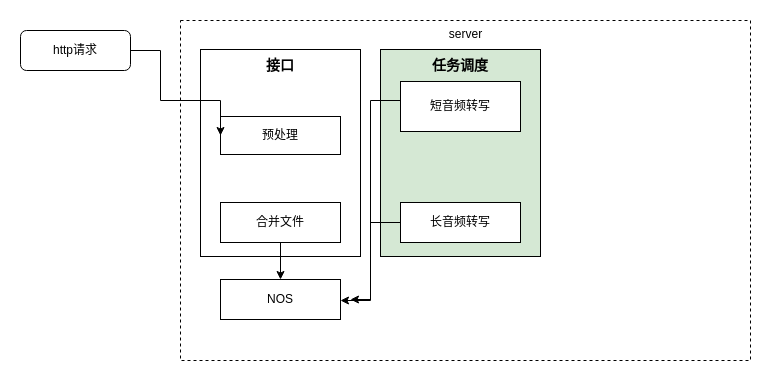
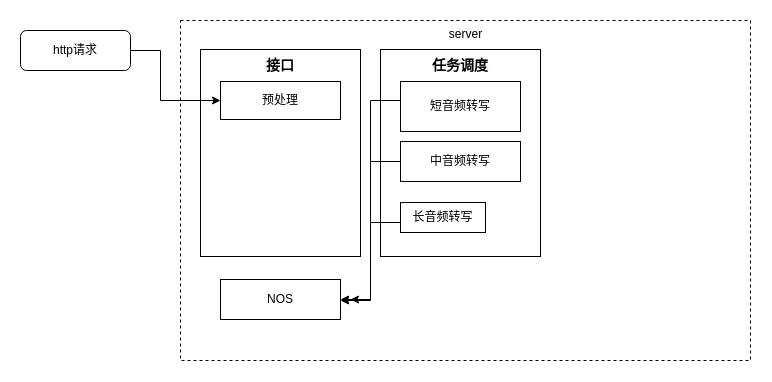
- <mxCell id="10" value="&lt;h3&gt;任务调度&lt;/h3&gt;" style="rounded=0;whiteSpace=wrap;html=1;align=center;verticalAlign=top;horizontal=1;spacing=-11;fillColor=#d5e8d4;" vertex="1" parent="1"><mxGeometry x="380" y="49" width="160" height="207" as="geometry" /></mxCell>
+ <mxCell id="10" value="&lt;h3&gt;任务调度&lt;/h3&gt;" style="rounded=0;whiteSpace=wrap;html=1;align=center;verticalAlign=top;horizontal=1;spacing=-11;" vertex="1" parent="1"><mxGeometry x="380" y="49" width="160" height="207" as="geometry" /></mxCell>
- <mxCell id="4" value="预处理" style="rounded=0;whiteSpace=wrap;html=1;verticalAlign=middle;align=center;" vertex="1" parent="1"><mxGeometry x="220" y="116" width="120" height="38" as="geometry" /></mxCell>
+ <mxCell id="4" value="预处理" style="rounded=0;whiteSpace=wrap;html=1;verticalAlign=middle;align=center;" vertex="1" parent="1"><mxGeometry x="220" y="81" width="120" height="38" as="geometry" /></mxCell>
+ <mxCell id="13" style="edgeStyle=orthogonalEdgeStyle;rounded=0;orthogonalLoop=1;jettySize=auto;html=1;exitX=0;exitY=0.5;exitDx=0;exitDy=0;entryX=1;entryY=0.5;entryDx=0;entryDy=0;" edge="1" parent="1" source="14" target="9"><mxGeometry relative="1" as="geometry" /></mxCell>
+ <mxCell id="14" value="中音频转写" style="rounded=0;whiteSpace=wrap;html=1;" vertex="1" parent="1"><mxGeometry x="400" y="141" width="120" height="40" as="geometry" /></mxCell>
- <mxCell id="6" value="合并文件" style="rounded=0;whiteSpace=wrap;html=1;" vertex="1" parent="1"><mxGeometry x="220" y="202" width="120" height="40" as="geometry" /></mxCell>
- <mxCell id="16" value="长音频转写" style="rounded=0;whiteSpace=wrap;html=1;" vertex="1" parent="1"><mxGeometry x="400" y="202" width="120" height="40" as="geometry" /></mxCell>
+ <mxCell id="16" value="长音频转写" style="rounded=0;whiteSpace=wrap;html=1;" vertex="1" parent="1"><mxGeometry x="400" y="202" width="85" height="30" as="geometry" /></mxCell>
- <mxCell id="5" style="edgeStyle=orthogonalEdgeStyle;rounded=0;orthogonalLoop=1;jettySize=auto;html=1;exitX=0.5;exitY=1;exitDx=0;exitDy=0;entryX=0.5;entryY=0;entryDx=0;entryDy=0;" edge="1" parent="1" source="6" target="9"><mxGeometry relative="1" as="geometry" /></mxCell>
